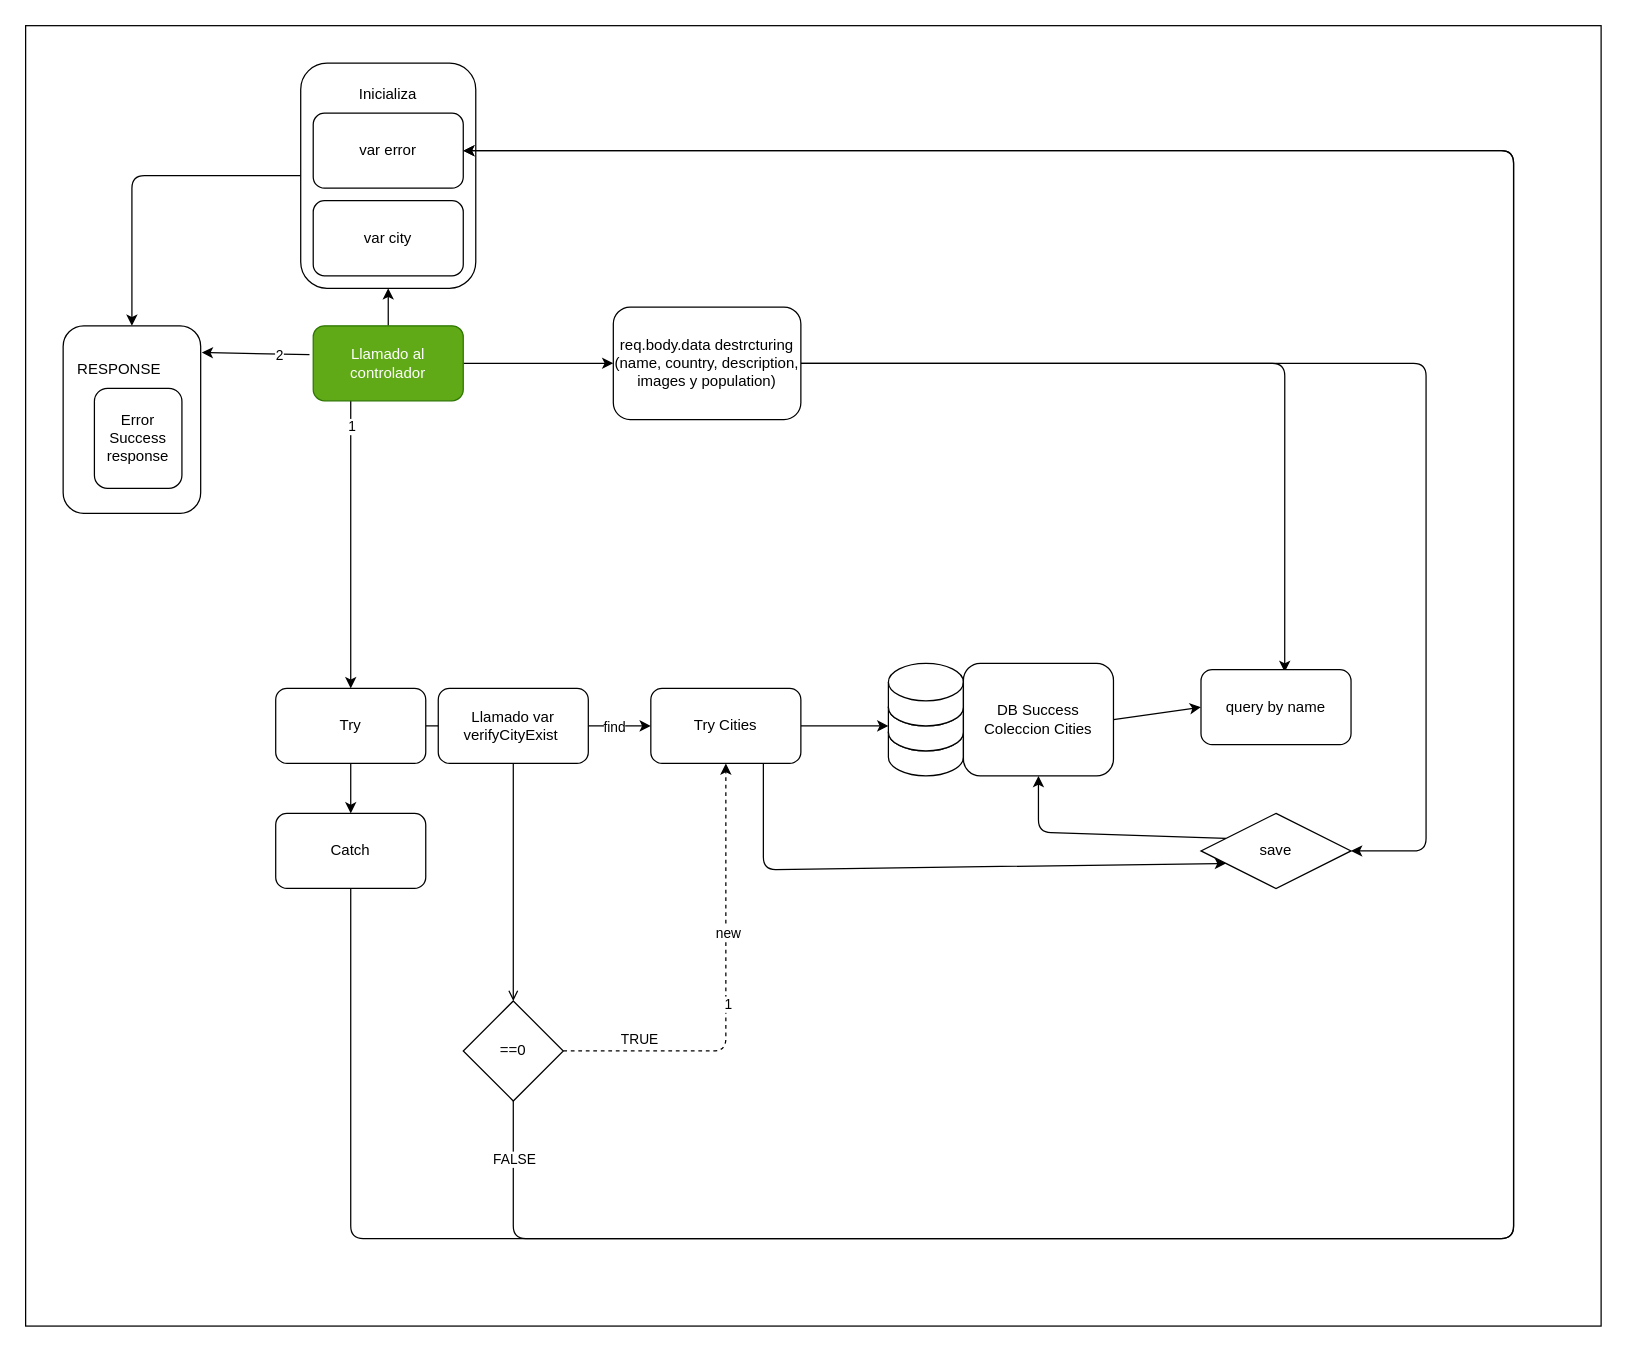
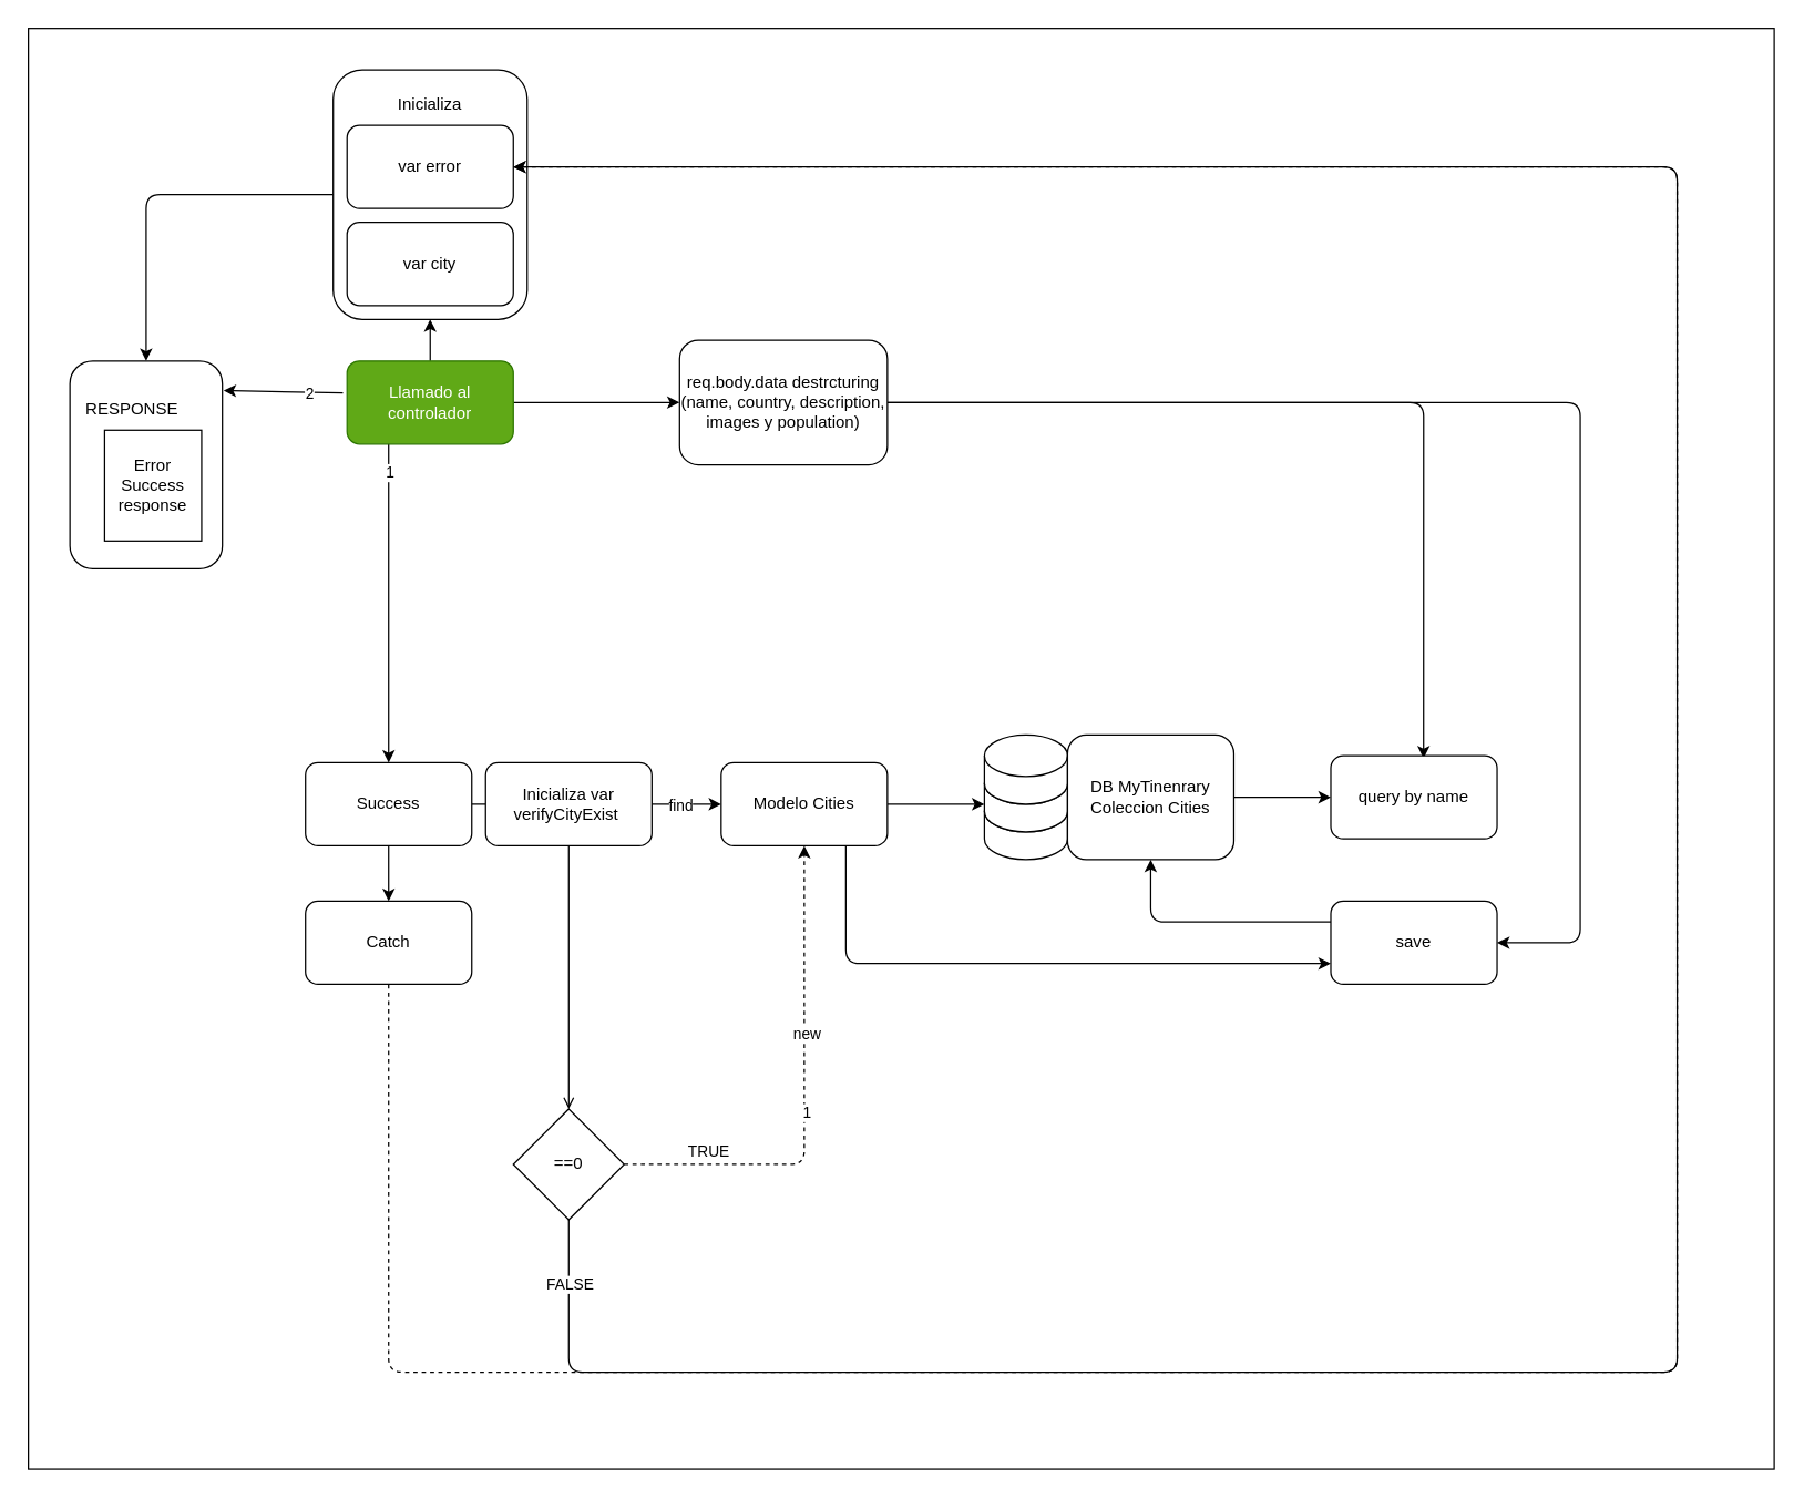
- <mxCell id="47" value="Error&lt;br&gt;Success&lt;br&gt;response" style="whiteSpace=wrap;html=1;rounded=1;" vertex="1" parent="1"><mxGeometry x="75" y="310" width="70" height="80" as="geometry" /></mxCell>
+ <mxCell id="47" value="Error&lt;br&gt;Success&lt;br&gt;response" style="rounded=0;whiteSpace=wrap;html=1;" vertex="1" parent="1"><mxGeometry x="75" y="310" width="70" height="80" as="geometry" /></mxCell>
- <mxCell id="32" value="query by name" style="rounded=1;whiteSpace=wrap;html=1;" vertex="1" parent="1"><mxGeometry x="960" y="535" width="120" height="60" as="geometry" /></mxCell>
+ <mxCell id="32" value="query by name" style="rounded=1;whiteSpace=wrap;html=1;" vertex="1" parent="1"><mxGeometry x="960" y="545" width="120" height="60" as="geometry" /></mxCell>
- <mxCell id="31" value="DB Success&lt;br&gt;Coleccion Cities" style="rounded=1;whiteSpace=wrap;html=1;" vertex="1" parent="1"><mxGeometry x="770" y="530" width="120" height="90" as="geometry" /></mxCell>
+ <mxCell id="31" value="DB MyTinenrary&lt;br&gt;Coleccion Cities" style="rounded=1;whiteSpace=wrap;html=1;" vertex="1" parent="1"><mxGeometry x="770" y="530" width="120" height="90" as="geometry" /></mxCell>
- <mxCell id="20" value="Try" style="rounded=1;whiteSpace=wrap;html=1;" vertex="1" parent="1"><mxGeometry x="220" y="550" width="120" height="60" as="geometry" /></mxCell>
+ <mxCell id="20" value="Success" style="rounded=1;whiteSpace=wrap;html=1;" vertex="1" parent="1"><mxGeometry x="220" y="550" width="120" height="60" as="geometry" /></mxCell>
- <mxCell id="22" value="Llamado var verifyCityExist&amp;nbsp;" style="rounded=1;whiteSpace=wrap;html=1;" vertex="1" parent="1"><mxGeometry x="350" y="550" width="120" height="60" as="geometry" /></mxCell>
+ <mxCell id="22" value="Inicializa var verifyCityExist&amp;nbsp;" style="rounded=1;whiteSpace=wrap;html=1;" vertex="1" parent="1"><mxGeometry x="350" y="550" width="120" height="60" as="geometry" /></mxCell>
- <mxCell id="29" value="Try Cities" style="rounded=1;whiteSpace=wrap;html=1;" vertex="1" parent="1"><mxGeometry x="520" y="550" width="120" height="60" as="geometry" /></mxCell>
+ <mxCell id="29" value="Modelo Cities" style="rounded=1;whiteSpace=wrap;html=1;" vertex="1" parent="1"><mxGeometry x="520" y="550" width="120" height="60" as="geometry" /></mxCell>
- <mxCell id="38" value="save" style="rhombus;whiteSpace=wrap;html=1;" vertex="1" parent="1"><mxGeometry x="960" y="650" width="120" height="60" as="geometry" /></mxCell>
+ <mxCell id="38" value="save" style="rounded=1;whiteSpace=wrap;html=1;" vertex="1" parent="1"><mxGeometry x="960" y="650" width="120" height="60" as="geometry" /></mxCell>
- <mxCell id="42" style="edgeStyle=none;html=1;exitX=0.5;exitY=1;exitDx=0;exitDy=0;entryX=1;entryY=0.5;entryDx=0;entryDy=0;" edge="1" parent="1" source="43" target="16"><mxGeometry relative="1" as="geometry"><Array as="points"><mxPoint x="280" y="990" /><mxPoint x="1210" y="990" /><mxPoint x="1210" y="120" /></Array></mxGeometry></mxCell>
+ <mxCell id="42" style="edgeStyle=none;html=1;exitX=0.5;exitY=1;exitDx=0;exitDy=0;entryX=1;entryY=0.5;entryDx=0;entryDy=0;dashed=1;" edge="1" parent="1" source="43" target="16"><mxGeometry relative="1" as="geometry"><Array as="points"><mxPoint x="280" y="990" /><mxPoint x="1210" y="990" /><mxPoint x="1210" y="120" /></Array></mxGeometry></mxCell>
